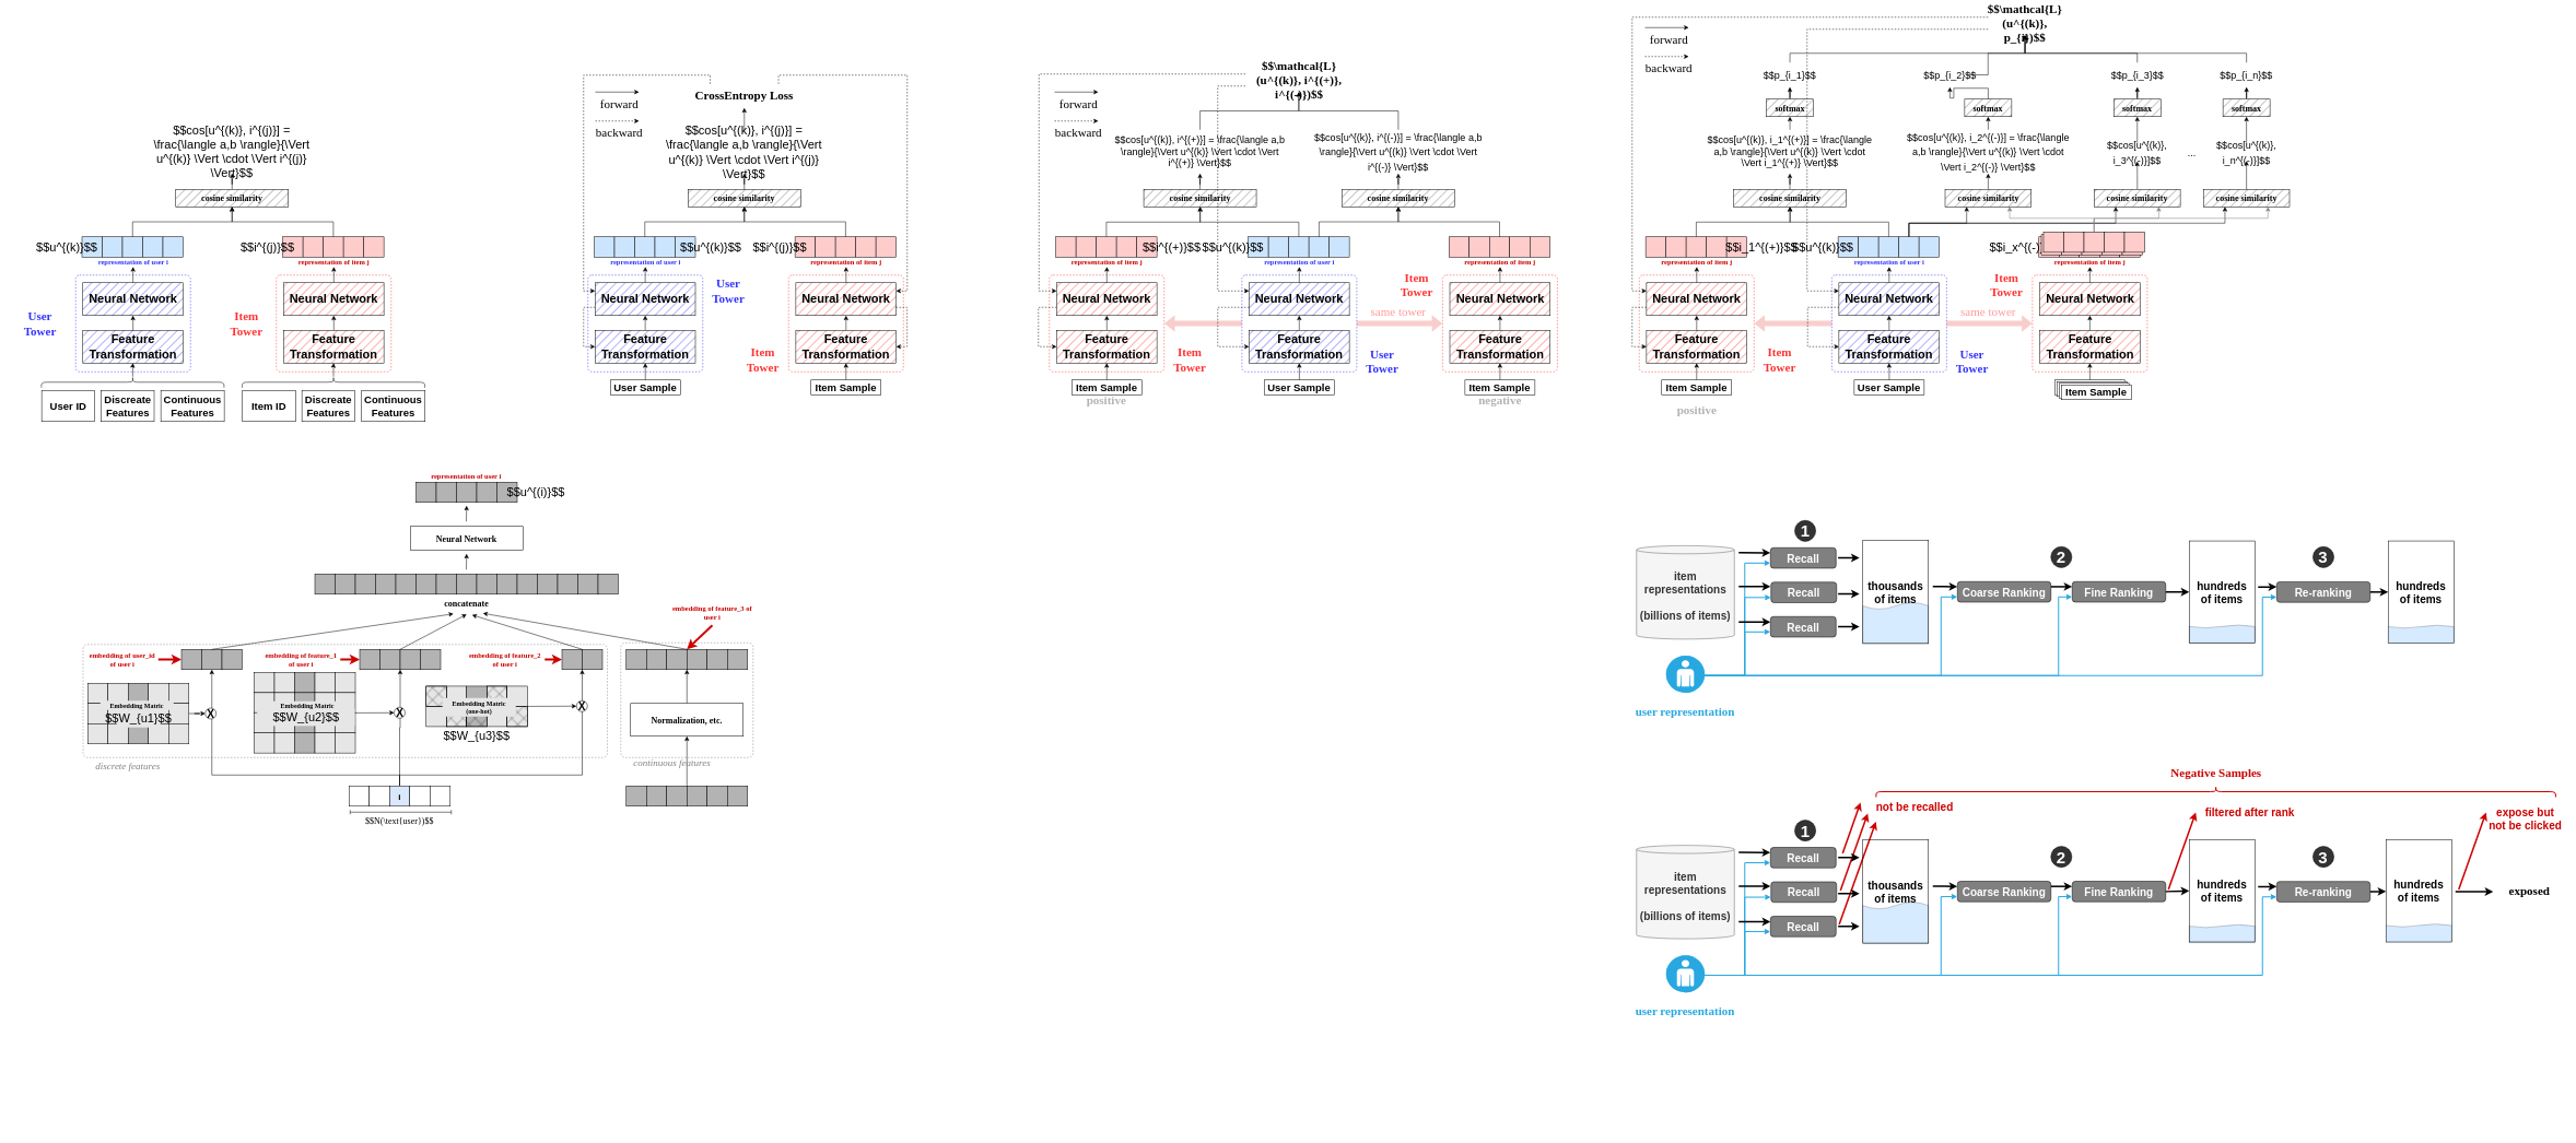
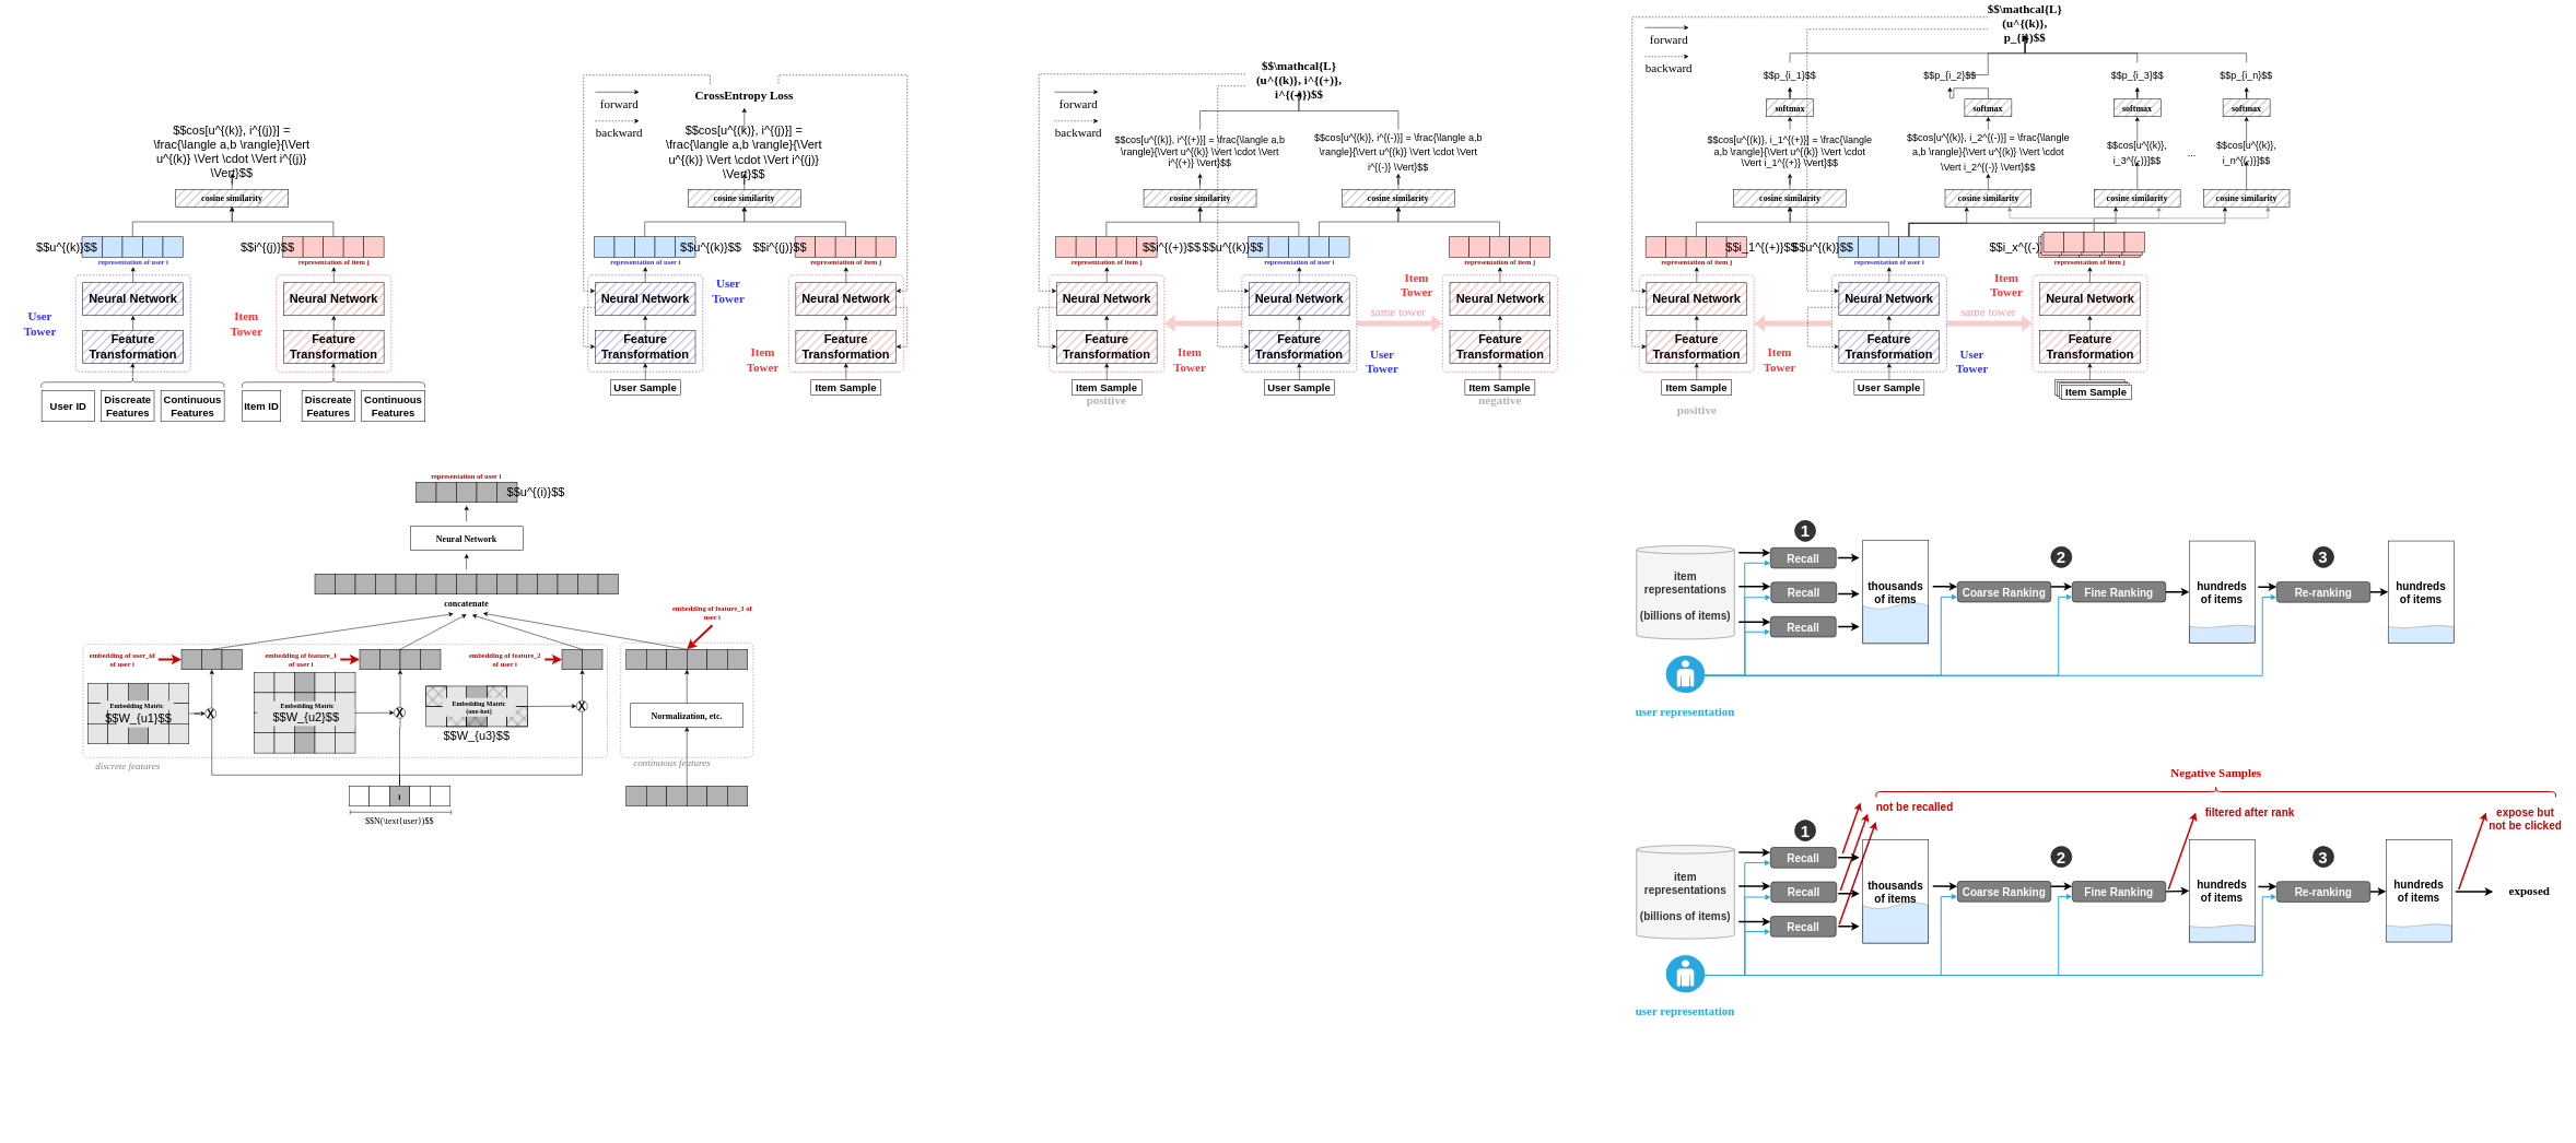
- <mxCell id="177" value="&lt;font style=&quot;font-size: 19px;&quot;&gt;Item ID&lt;/font&gt;" style="rounded=0;whiteSpace=wrap;html=1;fontSize=19;fontStyle=1" vertex="1" parent="1"><mxGeometry x="443" y="714" width="97" height="57" as="geometry" /></mxCell>
+ <mxCell id="177" value="&lt;font style=&quot;font-size: 19px;&quot;&gt;Item ID&lt;/font&gt;" style="rounded=0;whiteSpace=wrap;html=1;fontSize=19;fontStyle=1" vertex="1" parent="1"><mxGeometry x="443" y="714" width="70" height="57" as="geometry" /></mxCell>
- <mxCell id="126" value="&lt;b&gt;&lt;font style=&quot;font-size: 16px;&quot; face=&quot;Verdana&quot;&gt;Normalization, etc.&lt;/font&gt;&lt;/b&gt;" style="rounded=0;whiteSpace=wrap;html=1;" vertex="1" parent="1"><mxGeometry x="1153" y="1287" width="206" height="60" as="geometry" /></mxCell>
+ <mxCell id="126" value="&lt;b&gt;&lt;font style=&quot;font-size: 16px;&quot; face=&quot;Verdana&quot;&gt;Normalization, etc.&lt;/font&gt;&lt;/b&gt;" style="rounded=0;whiteSpace=wrap;html=1;" vertex="1" parent="1"><mxGeometry x="1153" y="1287" width="206" height="43" as="geometry" /></mxCell>
- <mxCell id="40" value="&lt;font style=&quot;font-size: 16px;&quot;&gt;&lt;b&gt;i&lt;/b&gt;&lt;/font&gt;" style="whiteSpace=wrap;html=1;aspect=fixed;fillStyle=solid;fillColor=#dae8fc;" parent="1" vertex="1"><mxGeometry x="712" y="1438" width="37" height="37" as="geometry" /></mxCell>
+ <mxCell id="40" value="&lt;font style=&quot;font-size: 16px;&quot;&gt;&lt;b&gt;i&lt;/b&gt;&lt;/font&gt;" style="whiteSpace=wrap;html=1;aspect=fixed;fillStyle=solid;fillColor=#B3B3B3;" parent="1" vertex="1"><mxGeometry x="712" y="1438" width="37" height="37" as="geometry" /></mxCell>
